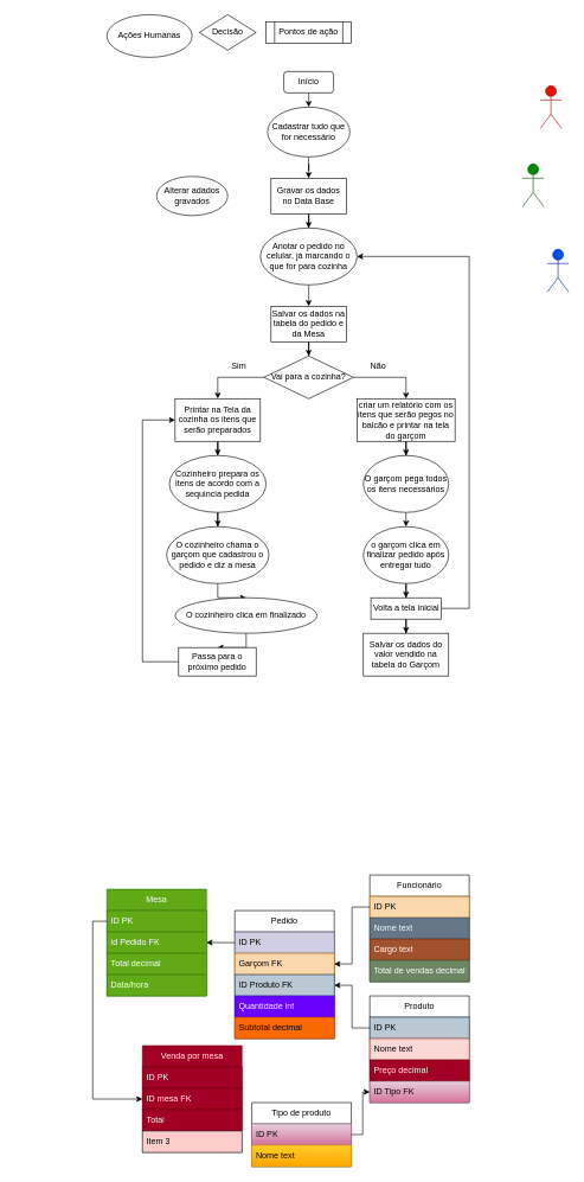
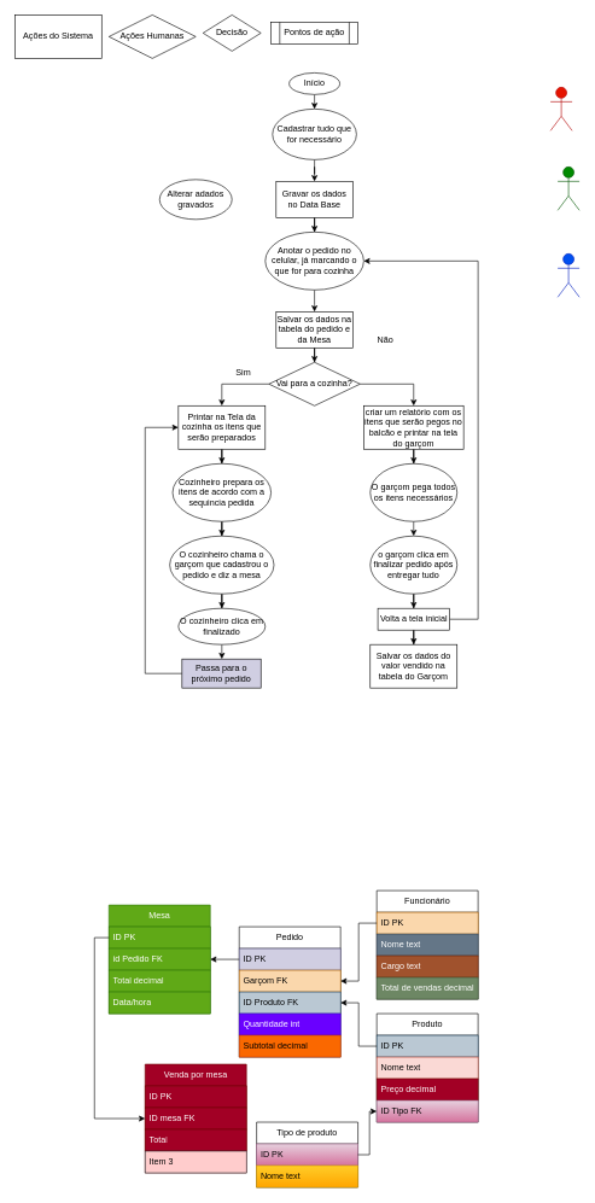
+ <mxCell id="2" value="Ações do Sistema" style="rounded=0;whiteSpace=wrap;html=1;" parent="1" vertex="1"><mxGeometry width="120" height="60" as="geometry" x="20" y="20" /></mxCell>
- <mxCell id="3" value="Ações Humanas" style="ellipse;whiteSpace=wrap;html=1;" parent="1" vertex="1"><mxGeometry x="150" width="120" height="60" as="geometry" y="20" /></mxCell>
+ <mxCell id="3" value="Ações Humanas" style="rhombus;whiteSpace=wrap;html=1;" parent="1" vertex="1"><mxGeometry x="150" width="120" height="60" as="geometry" y="20" /></mxCell>
- <mxCell id="7" value="Início" style="whiteSpace=wrap;html=1;rounded=1;" parent="1" vertex="1"><mxGeometry x="399" y="100" width="70" height="30" as="geometry" /></mxCell>
+ <mxCell id="7" value="Início" style="ellipse;whiteSpace=wrap;html=1;" parent="1" vertex="1"><mxGeometry x="399" y="100" width="70" height="30" as="geometry" /></mxCell>
- <mxCell id="15" value="Gestor" style="shape=umlActor;verticalLabelPosition=bottom;verticalAlign=top;html=1;outlineConnect=0;fillColor=#008a00;fontColor=#ffffff;strokeColor=#005700;" parent="1" vertex="1"><mxGeometry x="735" y="230" width="30" height="60" as="geometry" /></mxCell>
+ <mxCell id="15" value="Gestor" style="shape=umlActor;verticalLabelPosition=bottom;verticalAlign=top;html=1;outlineConnect=0;fillColor=#008a00;fontColor=#ffffff;strokeColor=#005700;" parent="1" vertex="1"><mxGeometry x="770" y="230" width="30" height="60" as="geometry" /></mxCell>
- <mxCell id="23" value="Não" style="text;html=1;align=center;verticalAlign=middle;whiteSpace=wrap;rounded=0;" parent="1" vertex="1"><mxGeometry x="502" y="500" width="60" height="30" as="geometry" /></mxCell>
+ <mxCell id="23" value="Não" style="text;html=1;align=center;verticalAlign=middle;whiteSpace=wrap;rounded=0;" parent="1" vertex="1"><mxGeometry x="502" y="455" width="60" height="30" as="geometry" /></mxCell>
- <mxCell id="41" value="O cozinheiro clica em finalizado" style="ellipse;whiteSpace=wrap;html=1;" parent="1" vertex="1"><mxGeometry x="246" y="840" width="200" height="50" as="geometry" /></mxCell>
+ <mxCell id="41" value="O cozinheiro clica em finalizado" style="ellipse;whiteSpace=wrap;html=1;" parent="1" vertex="1"><mxGeometry x="246" y="840" width="120" height="50" as="geometry" /></mxCell>
- <mxCell id="43" value="Passa para o próximo pedido" style="rounded=0;whiteSpace=wrap;html=1;" parent="1" vertex="1"><mxGeometry x="251" y="910" width="109" height="40" as="geometry" /></mxCell>
+ <mxCell id="43" value="Passa para o próximo pedido" style="rounded=0;whiteSpace=wrap;html=1;fillColor=#d0cee2;" parent="1" vertex="1"><mxGeometry x="251" y="910" width="109" height="40" as="geometry" /></mxCell>
